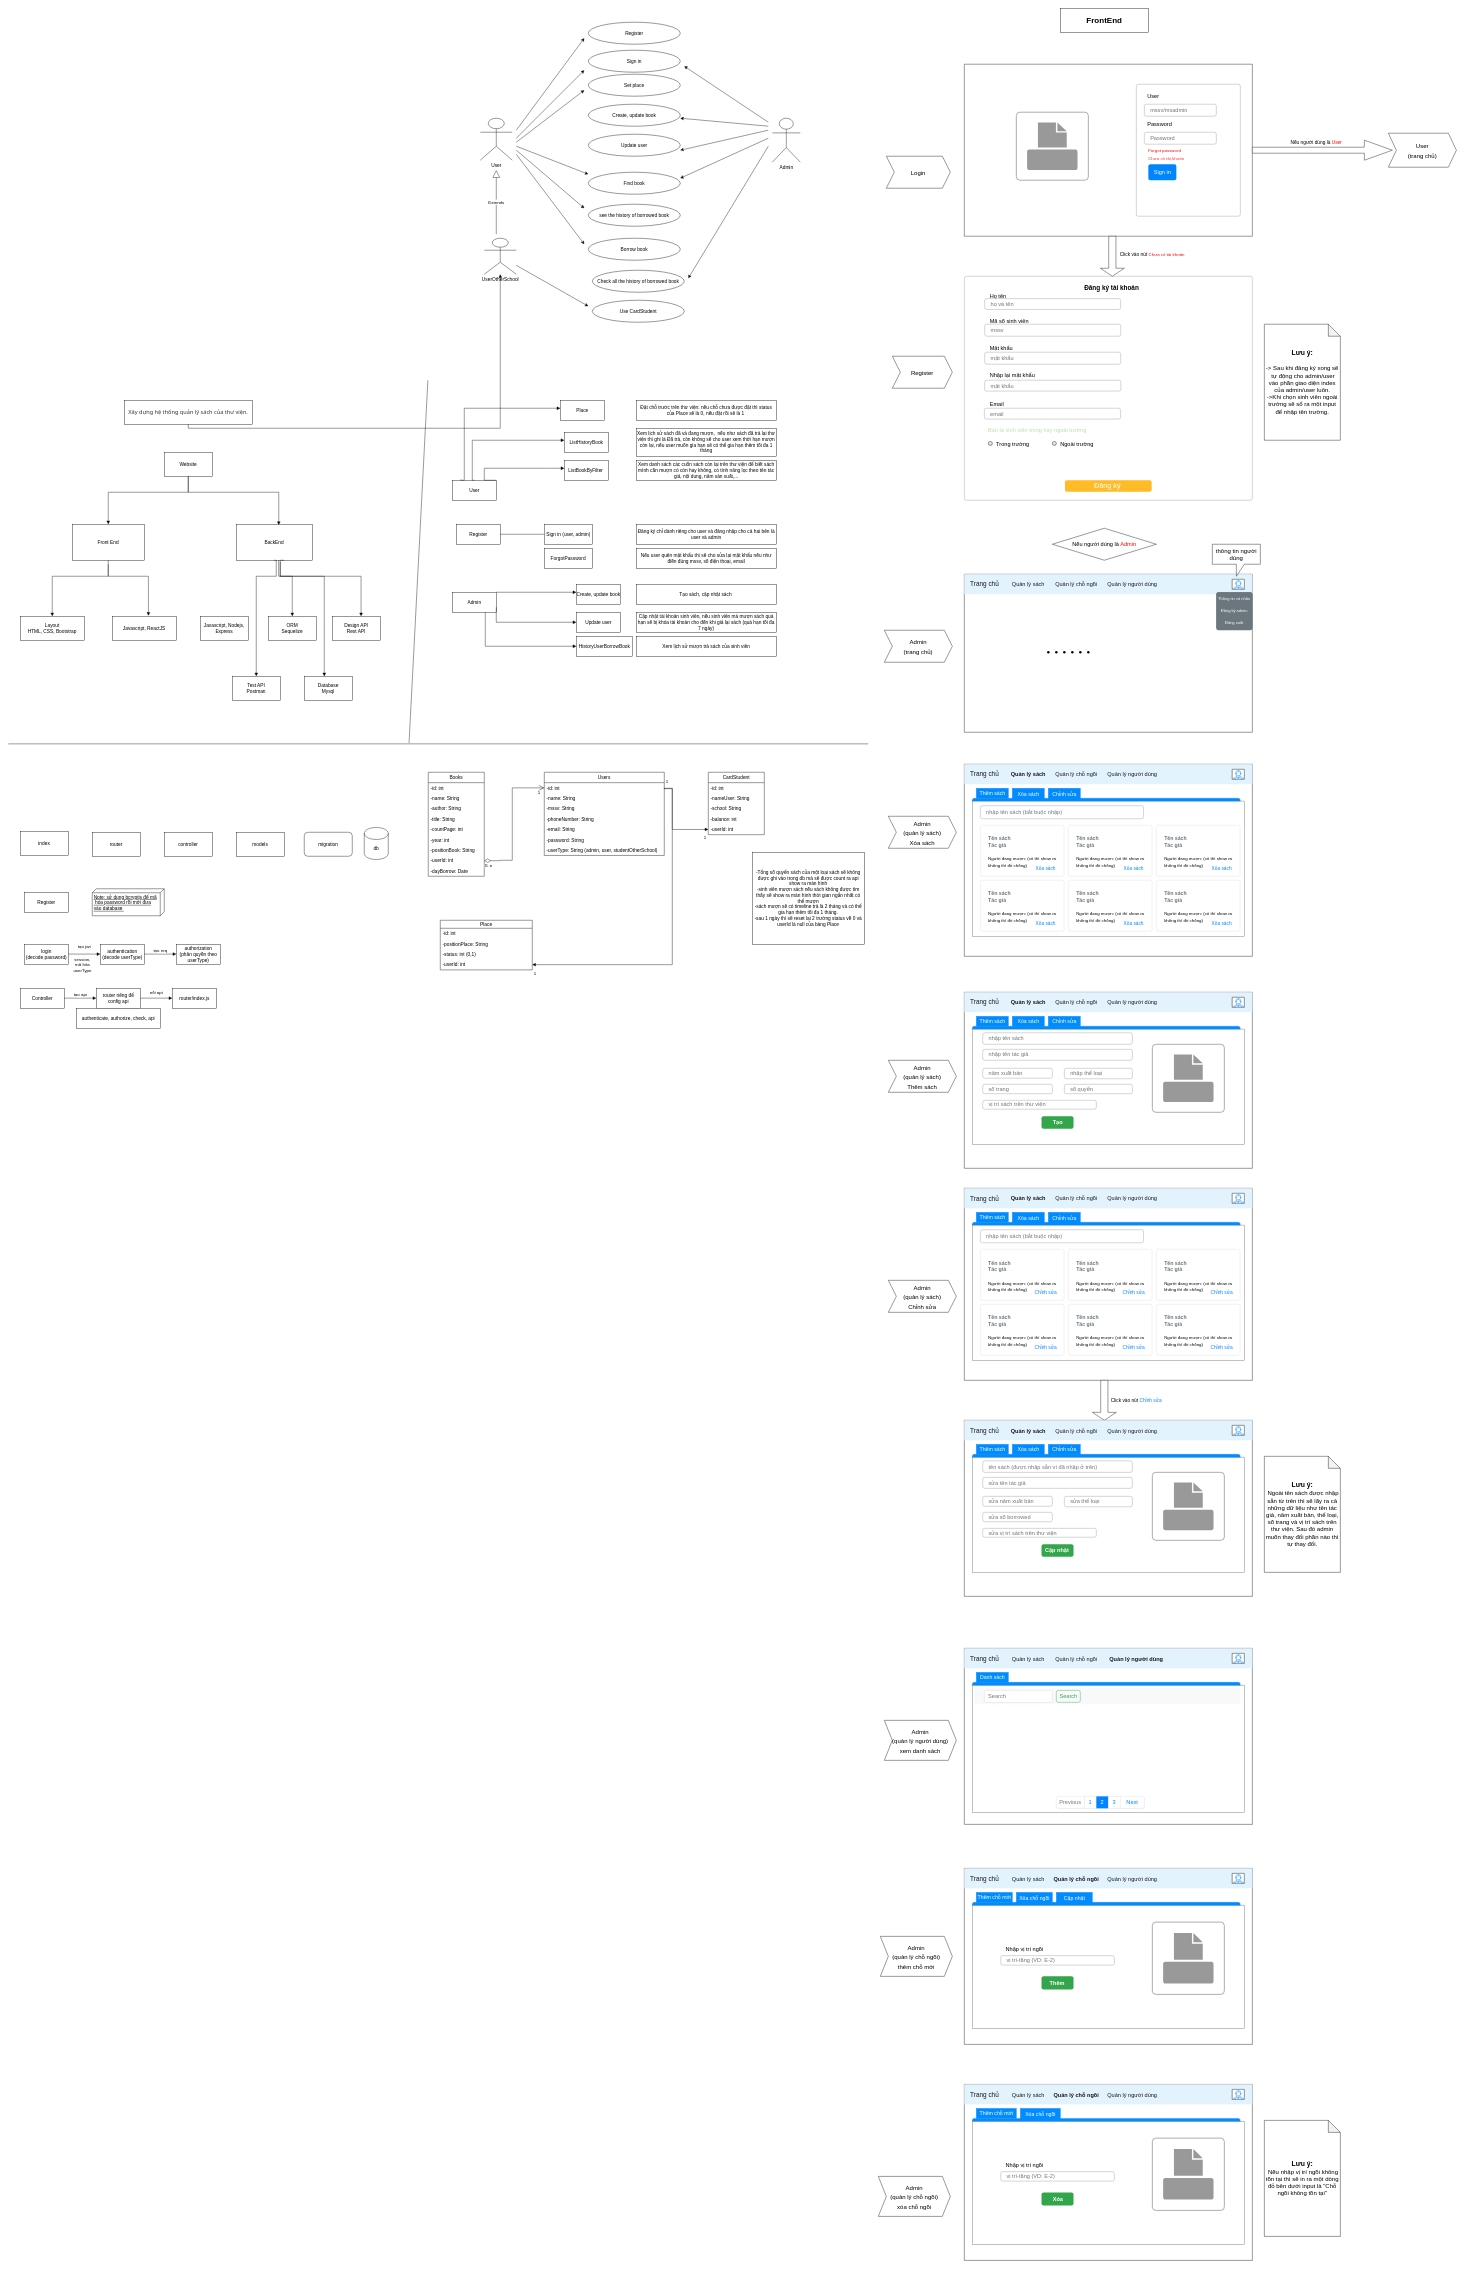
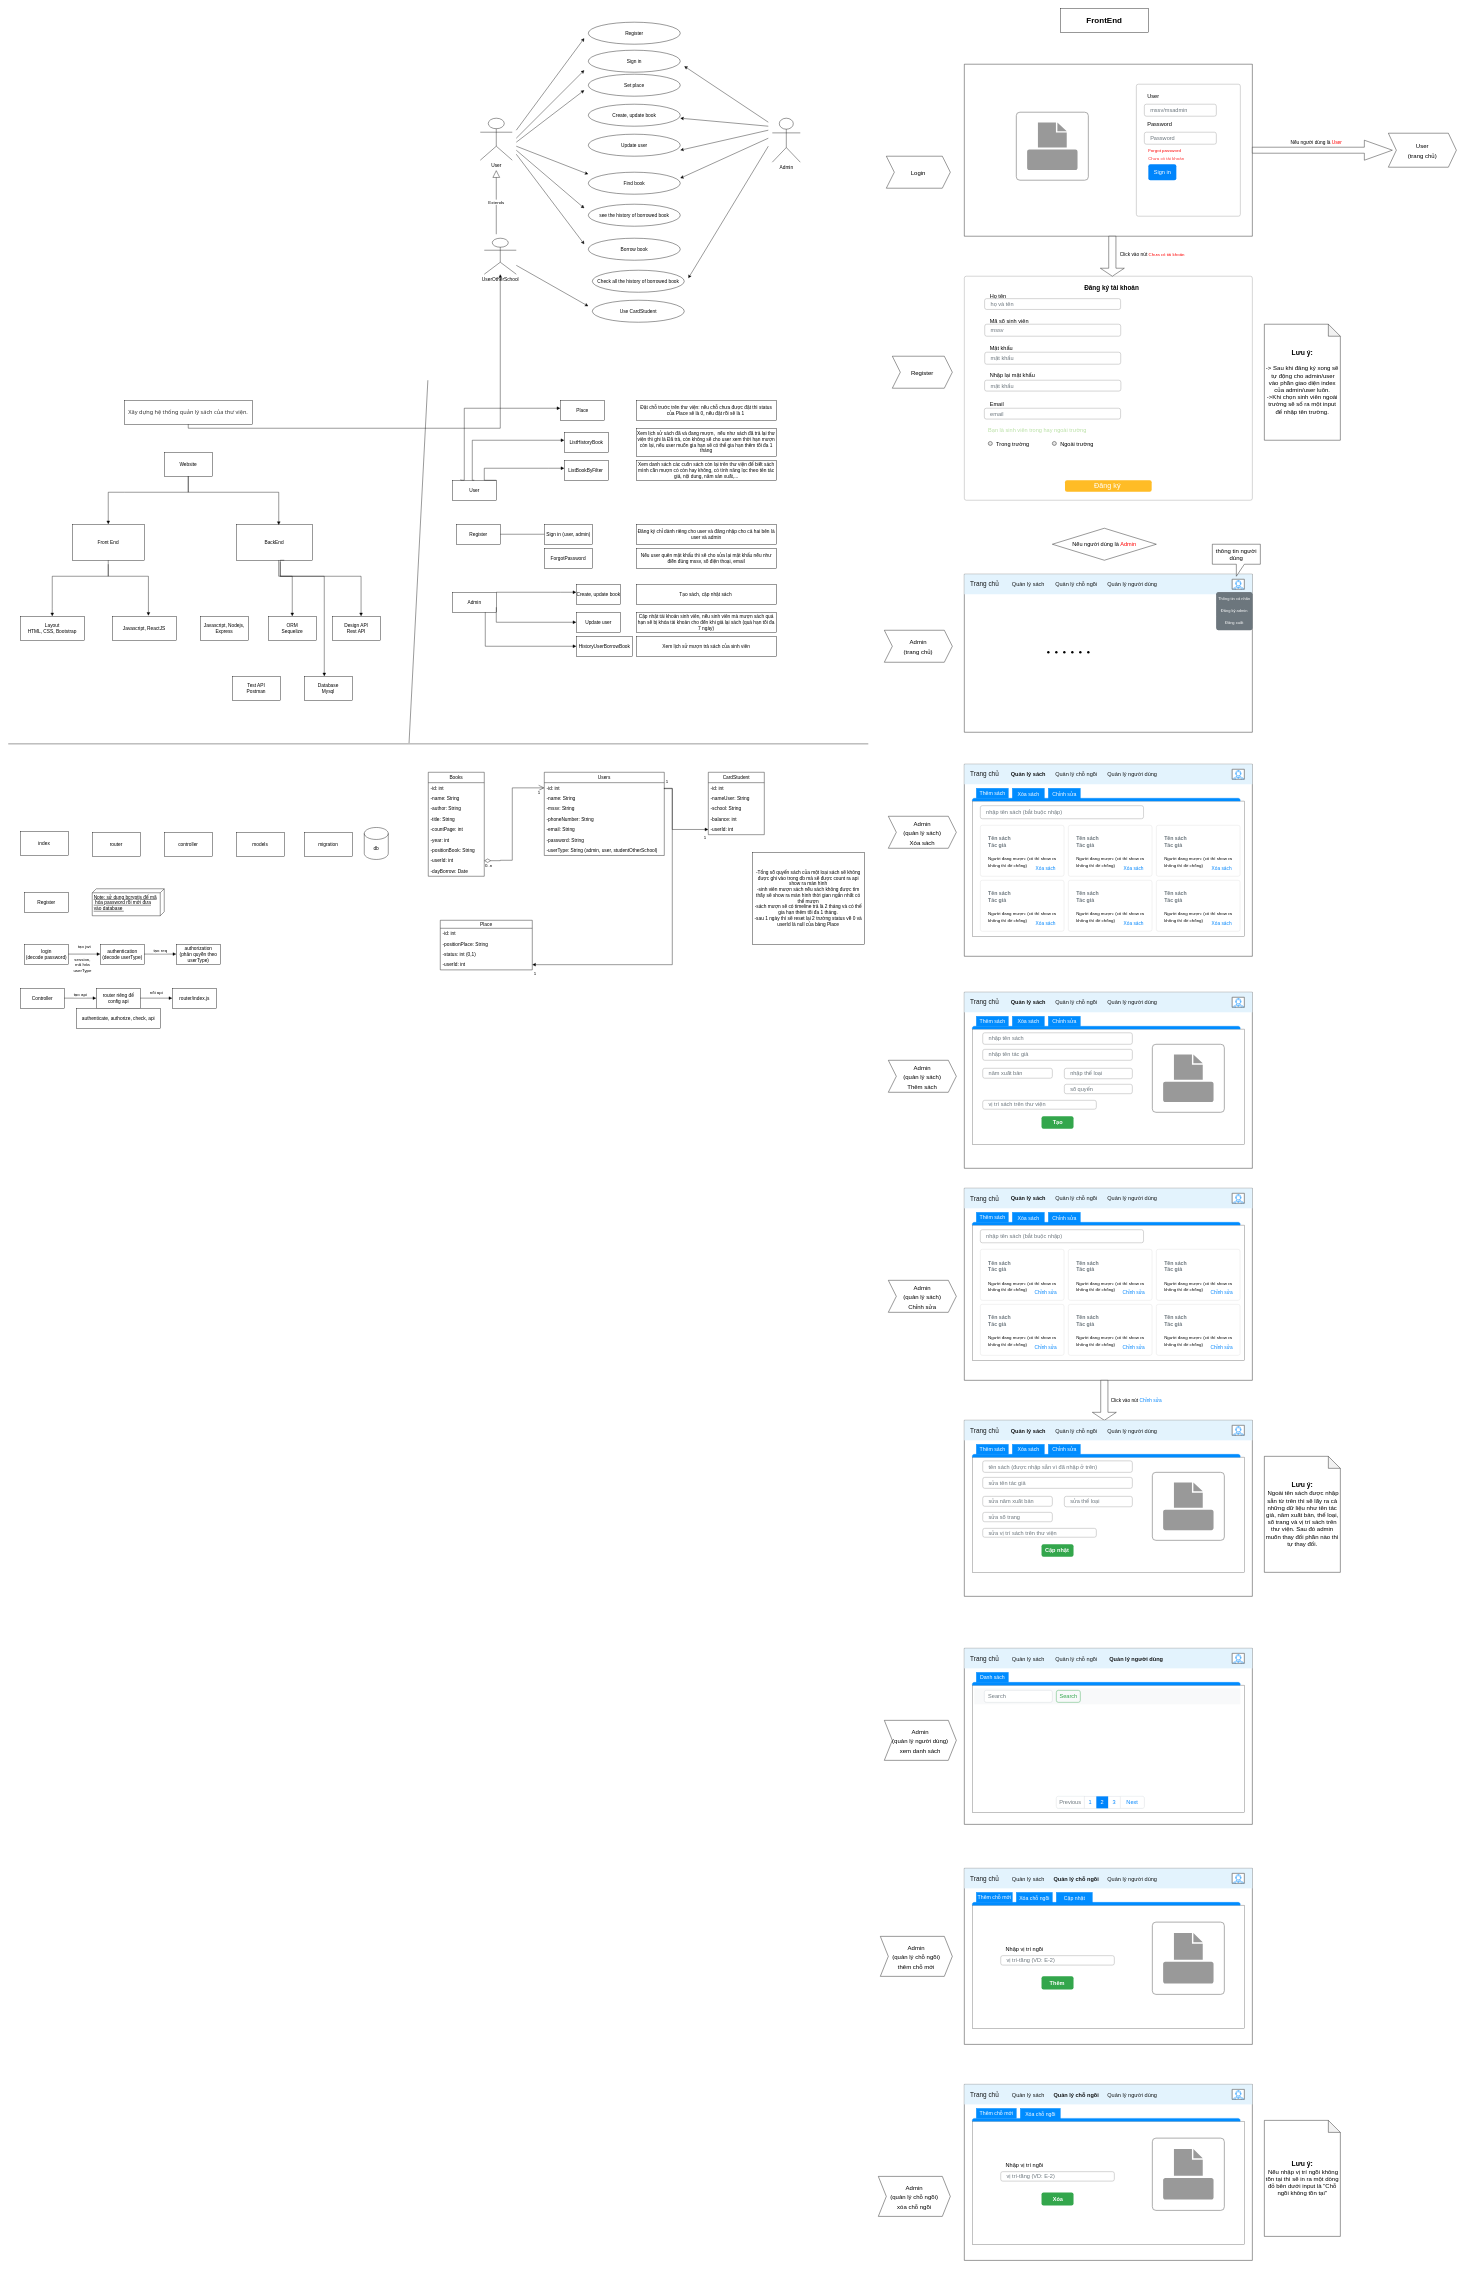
- <mxCell id="74" value="" style="endArrow=block;endFill=1;html=1;edgeStyle=orthogonalEdgeStyle;align=left;verticalAlign=top;rounded=0;fontSize=12;exitX=0.5;exitY=1;exitDx=0;exitDy=0;" parent="1" source="50" target="72" edge="1"><mxGeometry x="-1" relative="1" as="geometry"><mxPoint x="690" y="1410" as="sourcePoint" /><mxPoint x="760" y="1590" as="targetPoint" /><Array as="points"><mxPoint x="690" y="1400" /><mxPoint x="690" y="1440" /><mxPoint x="640" y="1440" /></Array></mxGeometry></mxCell>
- <mxCell id="91" value="migration" style="whiteSpace=wrap;html=1;rounded=1;" parent="1" vertex="1"><mxGeometry x="760" y="2080" width="120" height="60" as="geometry" /></mxCell>
+ <mxCell id="91" value="migration" style="rounded=0;whiteSpace=wrap;html=1;" parent="1" vertex="1"><mxGeometry x="760" y="2080" width="120" height="60" as="geometry" /></mxCell>
- <mxCell id="180" value="&lt;p style=&quot;line-height: 120%;&quot;&gt;số trang&lt;/p&gt;" style="html=1;shadow=0;dashed=0;shape=mxgraph.bootstrap.rrect;rSize=5;fillColor=none;strokeColor=#999999;align=left;spacing=15;fontSize=14;fontColor=#6C767D;" parent="171" vertex="1"><mxGeometry x="26" y="170" width="174" height="23.55" as="geometry" /></mxCell>
- <mxCell id="227" value="&lt;p style=&quot;line-height: 120%;&quot;&gt;sửa số borrowed&lt;/p&gt;" style="html=1;shadow=0;dashed=0;shape=mxgraph.bootstrap.rrect;rSize=5;fillColor=none;strokeColor=#999999;align=left;spacing=15;fontSize=14;fontColor=#6C767D;" parent="218" vertex="1"><mxGeometry x="26" y="170" width="174" height="23.55" as="geometry" /></mxCell>
+ <mxCell id="227" value="&lt;p style=&quot;line-height: 120%;&quot;&gt;sửa số trang&lt;/p&gt;" style="html=1;shadow=0;dashed=0;shape=mxgraph.bootstrap.rrect;rSize=5;fillColor=none;strokeColor=#999999;align=left;spacing=15;fontSize=14;fontColor=#6C767D;" parent="218" vertex="1"><mxGeometry x="26" y="170" width="174" height="23.55" as="geometry" /></mxCell>
